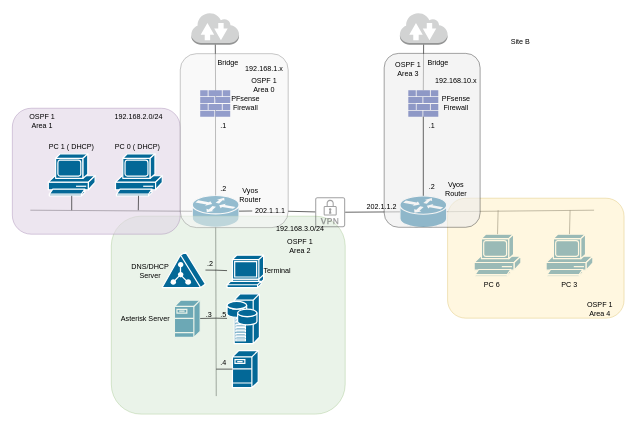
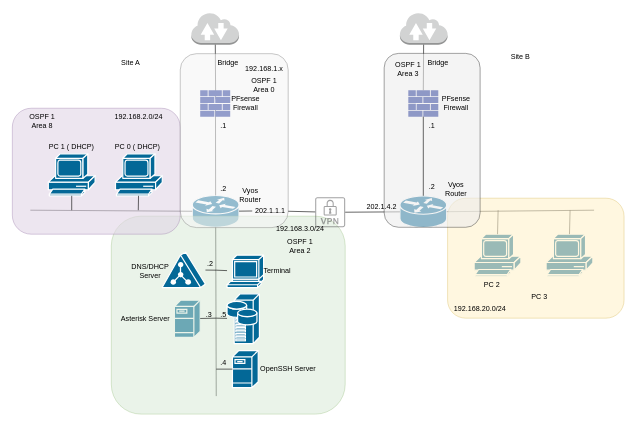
- <mxCell id="57" value="Site B" style="text;html=1;strokeColor=none;fillColor=none;align=center;verticalAlign=middle;whiteSpace=wrap;rounded=0;opacity=50;" vertex="1" parent="1"><mxGeometry x="830" y="55" width="75" height="30" as="geometry" /></mxCell>
+ <mxCell id="57" value="Site B" style="text;html=1;strokeColor=none;fillColor=none;align=center;verticalAlign=middle;whiteSpace=wrap;rounded=0;opacity=50;" vertex="1" parent="1"><mxGeometry x="830" y="80" width="75" height="30" as="geometry" /></mxCell>
+ <mxCell id="56" value="Site A" style="text;html=1;strokeColor=none;fillColor=none;align=center;verticalAlign=middle;whiteSpace=wrap;rounded=0;opacity=50;" vertex="1" parent="1"><mxGeometry x="180" y="88.5" width="75" height="30" as="geometry" /></mxCell>
- <mxCell id="43" value="192.168.10.x" style="text;html=1;strokeColor=none;fillColor=none;align=center;verticalAlign=middle;whiteSpace=wrap;rounded=0;" vertex="1" parent="1"><mxGeometry x="730" y="118.5" width="60" height="30" as="geometry" /></mxCell>
- <mxCell id="45" value="OSPF 1&lt;br&gt;Area 1" style="text;html=1;strokeColor=none;fillColor=none;align=center;verticalAlign=middle;whiteSpace=wrap;rounded=0;" vertex="1" parent="1"><mxGeometry x="40" y="187" width="60" height="30" as="geometry" /></mxCell>
+ <mxCell id="45" value="OSPF 1&lt;br&gt;Area 8" style="text;html=1;strokeColor=none;fillColor=none;align=center;verticalAlign=middle;whiteSpace=wrap;rounded=0;" vertex="1" parent="1"><mxGeometry x="40" y="187" width="60" height="30" as="geometry" /></mxCell>
- <mxCell id="73" value="202.1.1.2" style="text;html=1;strokeColor=none;fillColor=none;align=center;verticalAlign=middle;whiteSpace=wrap;rounded=0;opacity=50;" vertex="1" parent="1"><mxGeometry x="606.25" y="330" width="60" height="30" as="geometry" /></mxCell>
+ <mxCell id="73" value="202.1.4.2" style="text;html=1;strokeColor=none;fillColor=none;align=center;verticalAlign=middle;whiteSpace=wrap;rounded=0;opacity=50;" vertex="1" parent="1"><mxGeometry x="606.25" y="330" width="60" height="30" as="geometry" /></mxCell>
- <mxCell id="66" value="PC 6" style="text;html=1;strokeColor=none;fillColor=none;align=center;verticalAlign=middle;whiteSpace=wrap;rounded=0;opacity=50;" vertex="1" parent="1"><mxGeometry x="790.25" y="459.5" width="60" height="30" as="geometry" /></mxCell>
+ <mxCell id="66" value="PC 2" style="text;html=1;strokeColor=none;fillColor=none;align=center;verticalAlign=middle;whiteSpace=wrap;rounded=0;opacity=50;" vertex="1" parent="1"><mxGeometry x="790.25" y="459.5" width="60" height="30" as="geometry" /></mxCell>
- <mxCell id="70" value="PC 3" style="text;html=1;strokeColor=none;fillColor=none;align=center;verticalAlign=middle;whiteSpace=wrap;rounded=0;opacity=50;" vertex="1" parent="1"><mxGeometry x="919" y="460" width="60" height="30" as="geometry" /></mxCell>
+ <mxCell id="70" value="PC 3" style="text;html=1;strokeColor=none;fillColor=none;align=center;verticalAlign=middle;whiteSpace=wrap;rounded=0;opacity=50;" vertex="1" parent="1"><mxGeometry x="869" y="480" width="60" height="30" as="geometry" /></mxCell>
+ <mxCell id="62" value="192.168.20.0/24" style="text;html=1;strokeColor=none;fillColor=none;align=center;verticalAlign=middle;whiteSpace=wrap;rounded=0;" vertex="1" parent="1"><mxGeometry x="770" y="500" width="60" height="30" as="geometry" /></mxCell>
- <mxCell id="48" value="OSPF 1&lt;br&gt;Area 4" style="text;html=1;strokeColor=none;fillColor=none;align=center;verticalAlign=middle;whiteSpace=wrap;rounded=0;" vertex="1" parent="1"><mxGeometry x="970" y="500" width="60" height="30" as="geometry" /></mxCell>
+ <mxCell id="64" value="OpenSSH Server" style="text;html=1;strokeColor=none;fillColor=none;align=center;verticalAlign=middle;whiteSpace=wrap;rounded=0;opacity=50;" vertex="1" parent="1"><mxGeometry x="430" y="600" width="100" height="30" as="geometry" /></mxCell>
